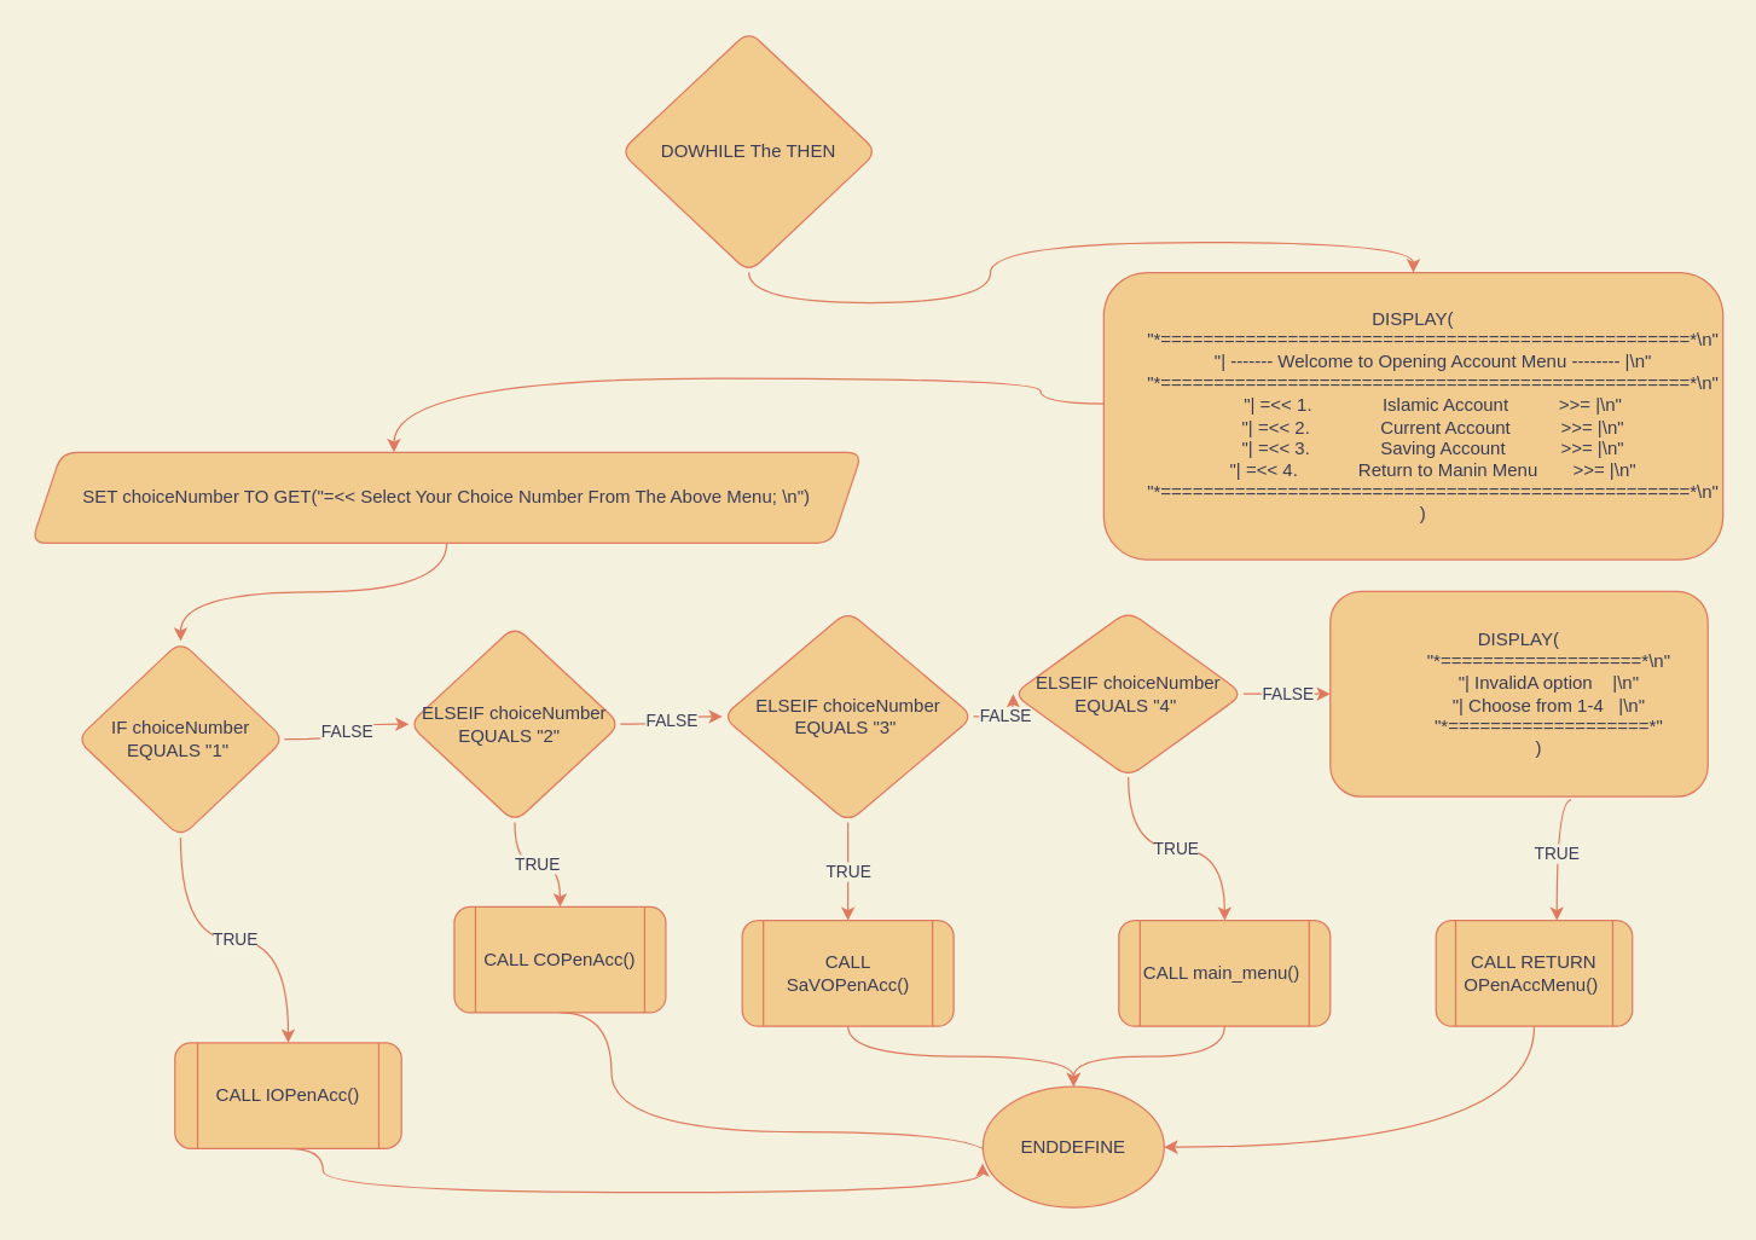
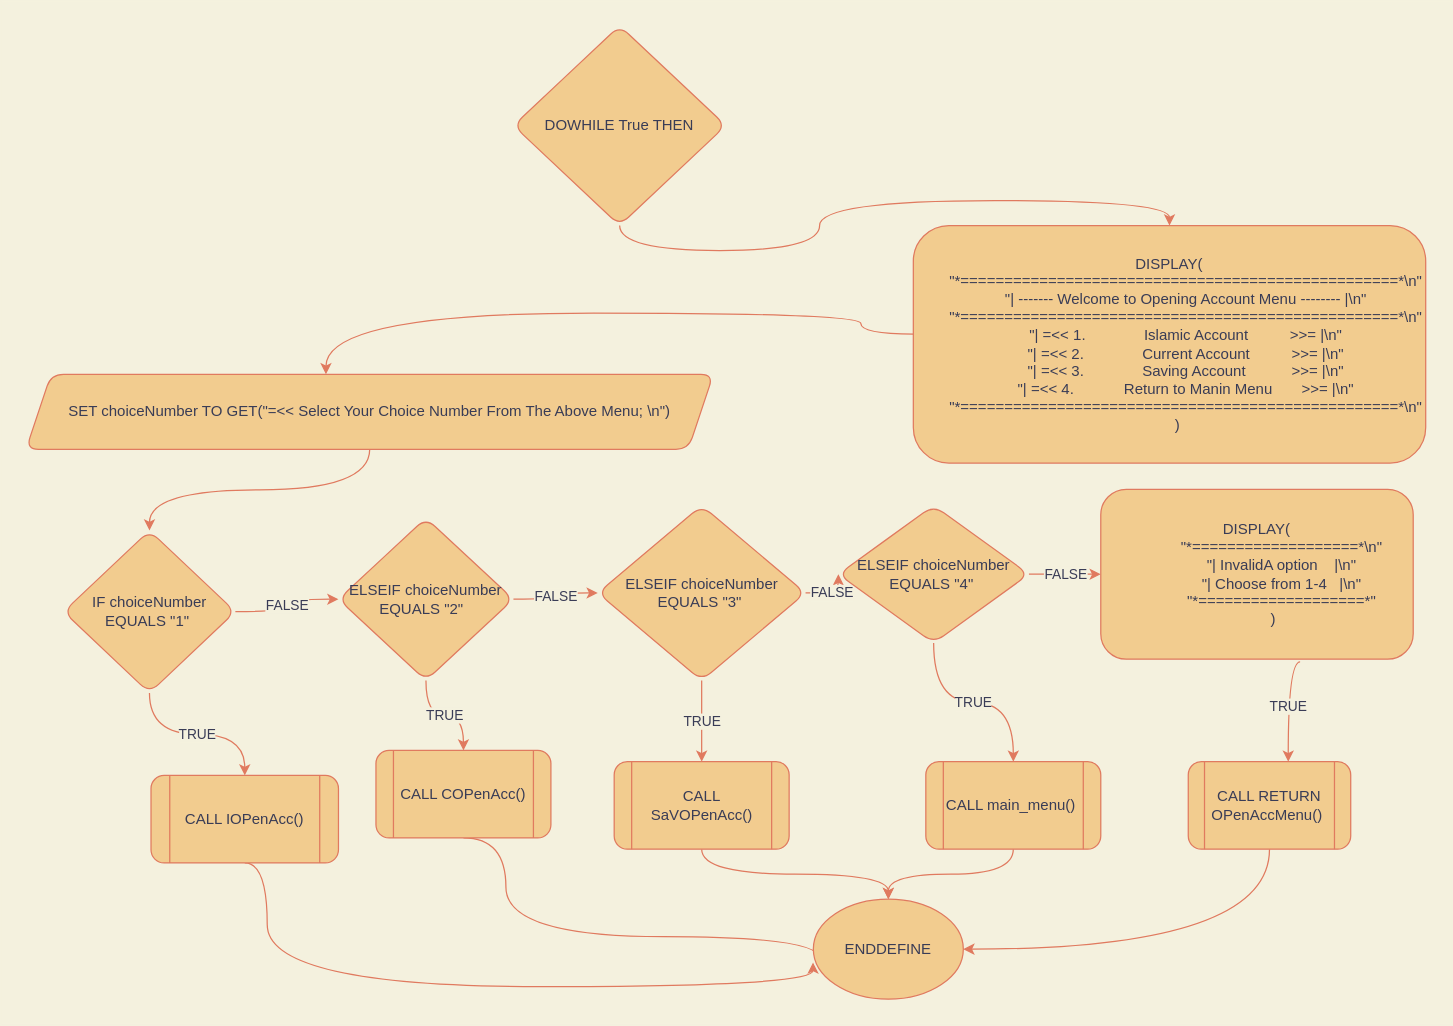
- <mxCell id="26" value="DOWHILE The THEN" style="rhombus;whiteSpace=wrap;html=1;fillColor=#F2CC8F;strokeColor=#E07A5F;fontColor=#393C56;rounded=1;" parent="1" vertex="1"><mxGeometry x="410" y="20" width="170" height="160" as="geometry" /></mxCell>
+ <mxCell id="26" value="DOWHILE True THEN" style="rhombus;whiteSpace=wrap;html=1;fillColor=#F2CC8F;strokeColor=#E07A5F;fontColor=#393C56;rounded=1;" parent="1" vertex="1"><mxGeometry x="410" y="20" width="170" height="160" as="geometry" /></mxCell>
- <mxCell id="18" value="CALL IOPenAcc()" style="shape=process;whiteSpace=wrap;html=1;backgroundOutline=1;fillColor=#F2CC8F;strokeColor=#E07A5F;fontColor=#393C56;rounded=1;" parent="1" vertex="1"><mxGeometry x="115" y="690" width="150" height="70" as="geometry" /></mxCell>
+ <mxCell id="18" value="CALL IOPenAcc()" style="shape=process;whiteSpace=wrap;html=1;backgroundOutline=1;fillColor=#F2CC8F;strokeColor=#E07A5F;fontColor=#393C56;rounded=1;" parent="1" vertex="1"><mxGeometry x="120" y="620" width="150" height="70" as="geometry" /></mxCell>
